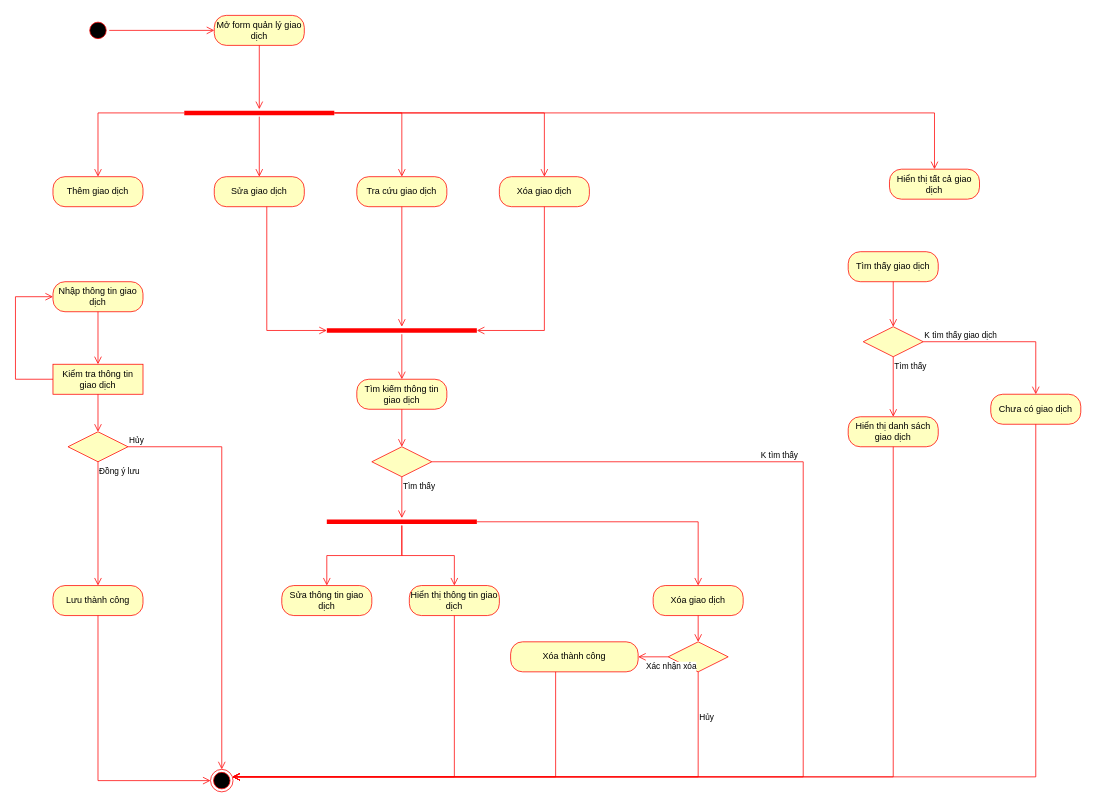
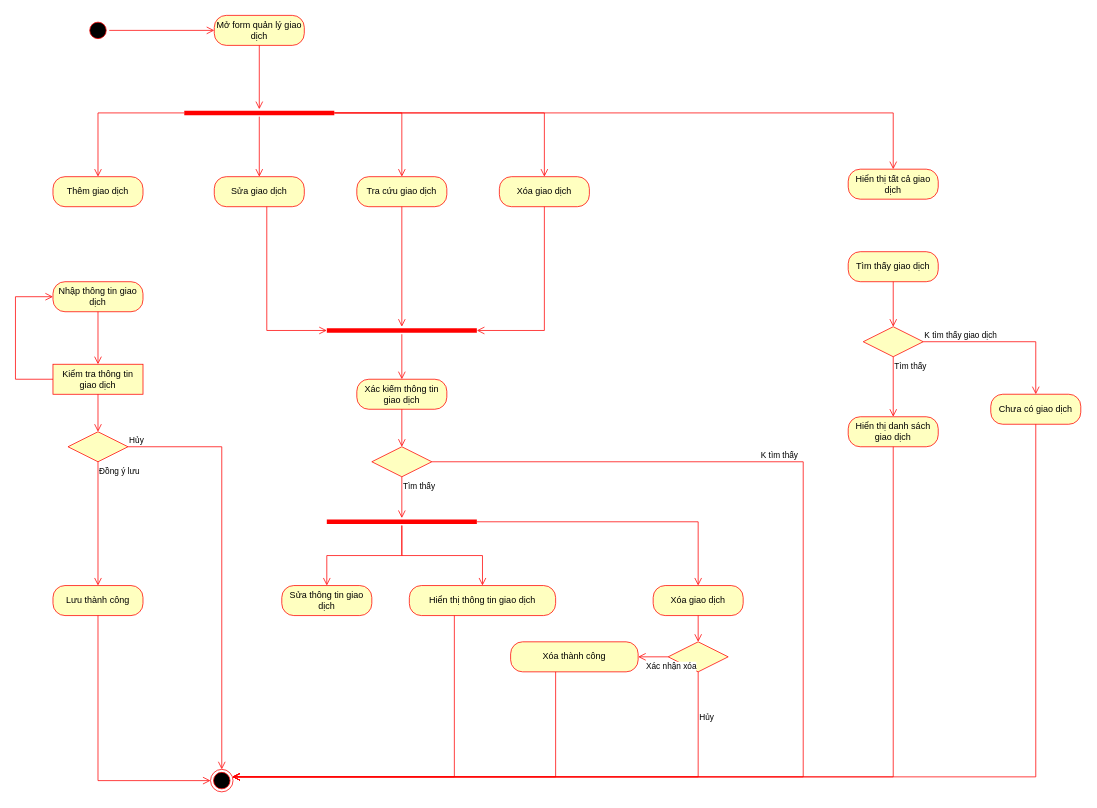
- <mxCell id="50" value="Hiển thị tất cả giao dịch" style="rounded=1;whiteSpace=wrap;html=1;arcSize=40;fontColor=#000000;fillColor=#ffffc0;strokeColor=#ff0000;" vertex="1" parent="1"><mxGeometry x="1185" y="225" width="120" height="40" as="geometry" /></mxCell>
+ <mxCell id="50" value="Hiển thị tất cả giao dịch" style="rounded=1;whiteSpace=wrap;html=1;arcSize=40;fontColor=#000000;fillColor=#ffffc0;strokeColor=#ff0000;" vertex="1" parent="1"><mxGeometry x="1130" y="225" width="120" height="40" as="geometry" /></mxCell>
- <mxCell id="31" value="Tìm kiếm thông tin giao dịch" style="rounded=1;whiteSpace=wrap;html=1;arcSize=40;fontColor=#000000;fillColor=#ffffc0;strokeColor=#ff0000;" vertex="1" parent="1"><mxGeometry x="475" y="505" width="120" height="40" as="geometry" /></mxCell>
+ <mxCell id="31" value="Xác kiếm thông tin giao dịch" style="rounded=1;whiteSpace=wrap;html=1;arcSize=40;fontColor=#000000;fillColor=#ffffc0;strokeColor=#ff0000;" vertex="1" parent="1"><mxGeometry x="475" y="505" width="120" height="40" as="geometry" /></mxCell>
- <mxCell id="39" value="Hiển thị thông tin giao dịch" style="rounded=1;whiteSpace=wrap;html=1;arcSize=40;fontColor=#000000;fillColor=#ffffc0;strokeColor=#ff0000;" vertex="1" parent="1"><mxGeometry x="545" y="780" width="120" height="40" as="geometry" /></mxCell>
+ <mxCell id="39" value="Hiển thị thông tin giao dịch" style="rounded=1;whiteSpace=wrap;html=1;arcSize=40;fontColor=#000000;fillColor=#ffffc0;strokeColor=#ff0000;" vertex="1" parent="1"><mxGeometry x="545" y="780" width="195" height="40" as="geometry" /></mxCell>
